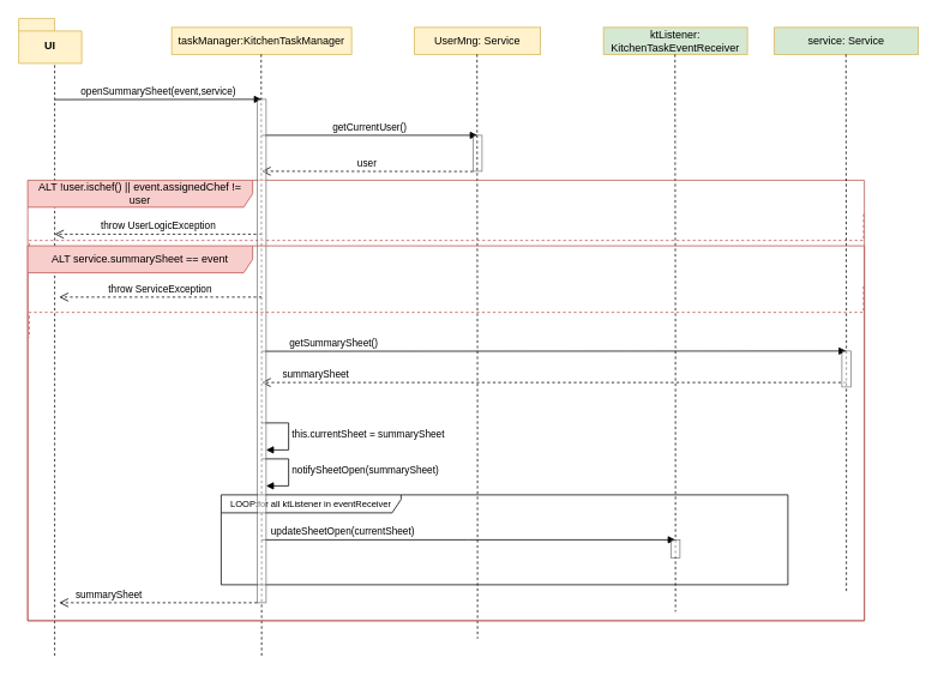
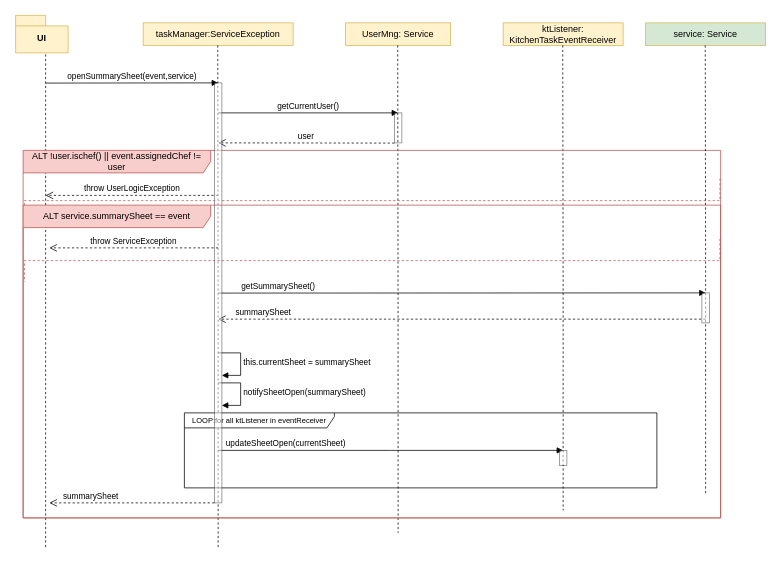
- <mxCell id="4" value="taskManager:KitchenTaskManager" style="html=1;whiteSpace=wrap;fillColor=#fff2cc;strokeColor=#d6b656;" parent="1" vertex="1"><mxGeometry x="190" y="30" width="200" height="30" as="geometry" /></mxCell>
+ <mxCell id="4" value="taskManager:ServiceException" style="html=1;whiteSpace=wrap;fillColor=#fff2cc;strokeColor=#d6b656;" parent="1" vertex="1"><mxGeometry x="190" y="30" width="200" height="30" as="geometry" /></mxCell>
- <mxCell id="5" value="ktListener: KitchenTaskEventReceiver" style="html=1;whiteSpace=wrap;fillColor=#d5e8d4;strokeColor=#d6b656;" parent="1" vertex="1"><mxGeometry x="670" y="30" width="160" height="30" as="geometry" /></mxCell>
+ <mxCell id="5" value="ktListener: KitchenTaskEventReceiver" style="html=1;whiteSpace=wrap;fillColor=#fff2cc;strokeColor=#d6b656;" parent="1" vertex="1"><mxGeometry x="670" y="30" width="160" height="30" as="geometry" /></mxCell>
